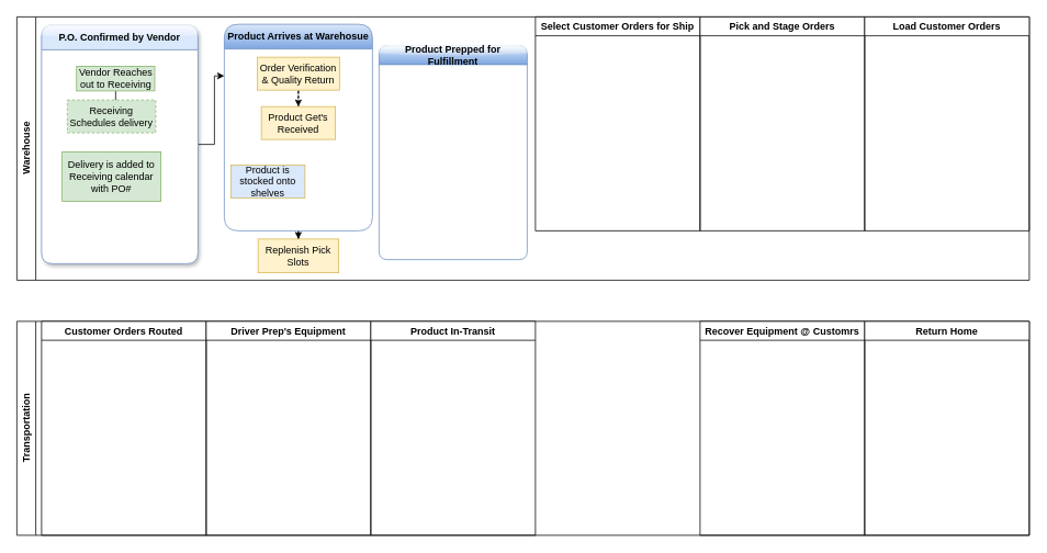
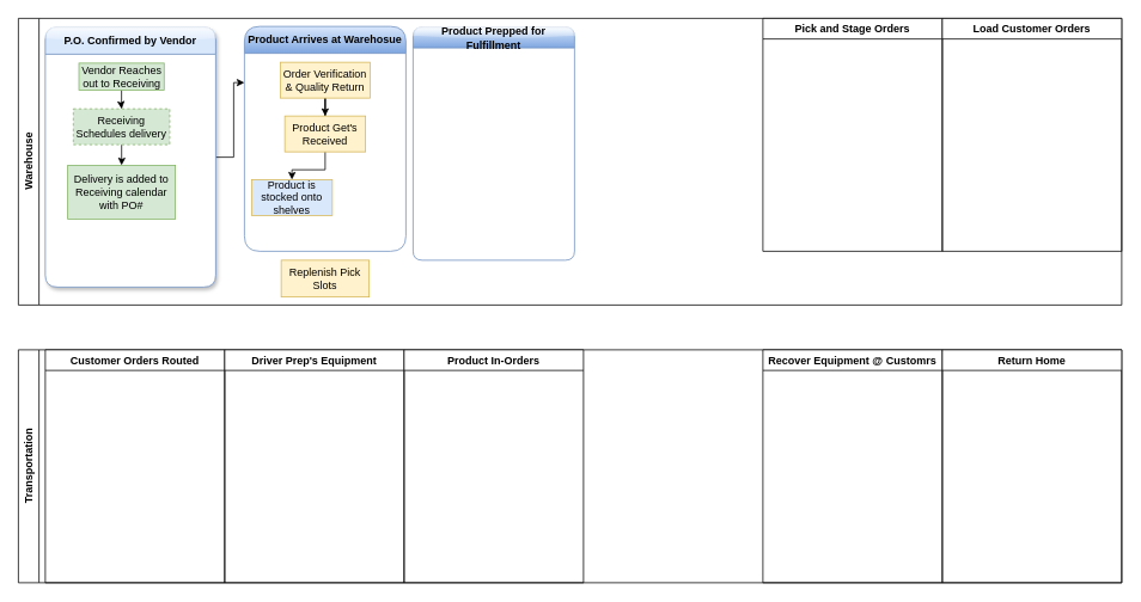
- <mxCell id="6" value="Vendor Reaches out to Receiving" style="rounded=0;whiteSpace=wrap;html=1;fillColor=#d5e8d4;strokeColor=#82b366;" parent="4" vertex="1"><mxGeometry x="42.5" y="50" width="95" height="30" as="geometry" /></mxCell>
+ <mxCell id="6" value="Vendor Reaches out to Receiving" style="rounded=0;whiteSpace=wrap;html=1;fillColor=#d5e8d4;strokeColor=#82b366;" parent="4" vertex="1"><mxGeometry x="37.5" y="40" width="95" height="30" as="geometry" /></mxCell>
- <mxCell id="12" value="" style="edgeStyle=orthogonalEdgeStyle;rounded=0;orthogonalLoop=1;jettySize=auto;html=1;dashed=1;" parent="11" source="13" target="15" edge="1"><mxGeometry relative="1" as="geometry" /></mxCell>
+ <mxCell id="12" value="" style="edgeStyle=orthogonalEdgeStyle;rounded=0;orthogonalLoop=1;jettySize=auto;html=1;" parent="11" source="13" target="15" edge="1"><mxGeometry relative="1" as="geometry" /></mxCell>
- <mxCell id="18" value="Select Customer Orders for Ship" style="swimlane;whiteSpace=wrap;html=1;startSize=23;" parent="2" vertex="1"><mxGeometry x="630" width="200" height="260" as="geometry" /></mxCell>
+ <mxCell id="7" value="" style="edgeStyle=orthogonalEdgeStyle;rounded=0;orthogonalLoop=1;jettySize=auto;html=1;" parent="4" source="8" target="9" edge="1"><mxGeometry relative="1" as="geometry" /></mxCell>
- <mxCell id="17" value="Product Prepped for Fulfillment" style="swimlane;whiteSpace=wrap;html=1;startSize=23;fillColor=#dae8fc;strokeColor=#6c8ebf;swimlaneFillColor=default;gradientColor=#7ea6e0;rounded=1;glass=1;" parent="2" vertex="1"><mxGeometry x="440" y="35" width="180" height="260" as="geometry" /></mxCell>
+ <mxCell id="17" value="Product Prepped for Fulfillment" style="swimlane;whiteSpace=wrap;html=1;startSize=23;fillColor=#dae8fc;strokeColor=#6c8ebf;swimlaneFillColor=default;gradientColor=#7ea6e0;rounded=1;glass=1;" parent="2" vertex="1"><mxGeometry x="440" y="10" width="180" height="260" as="geometry" /></mxCell>
+ <mxCell id="14" value="" style="edgeStyle=orthogonalEdgeStyle;rounded=0;orthogonalLoop=1;jettySize=auto;html=1;" parent="11" source="15" target="16" edge="1"><mxGeometry relative="1" as="geometry" /></mxCell>
- <mxCell id="10" value="" style="edgeStyle=orthogonalEdgeStyle;rounded=0;orthogonalLoop=1;jettySize=auto;html=1;" parent="2" source="11" target="21" edge="1"><mxGeometry relative="1" as="geometry" /></mxCell>
- <mxCell id="25" value="Product In-Transit" style="swimlane;whiteSpace=wrap;html=1;startSize=23;" parent="22" vertex="1"><mxGeometry x="430" width="200" height="260" as="geometry" /></mxCell>
+ <mxCell id="25" value="Product In-Orders" style="swimlane;whiteSpace=wrap;html=1;startSize=23;" parent="22" vertex="1"><mxGeometry x="430" width="200" height="260" as="geometry" /></mxCell>
